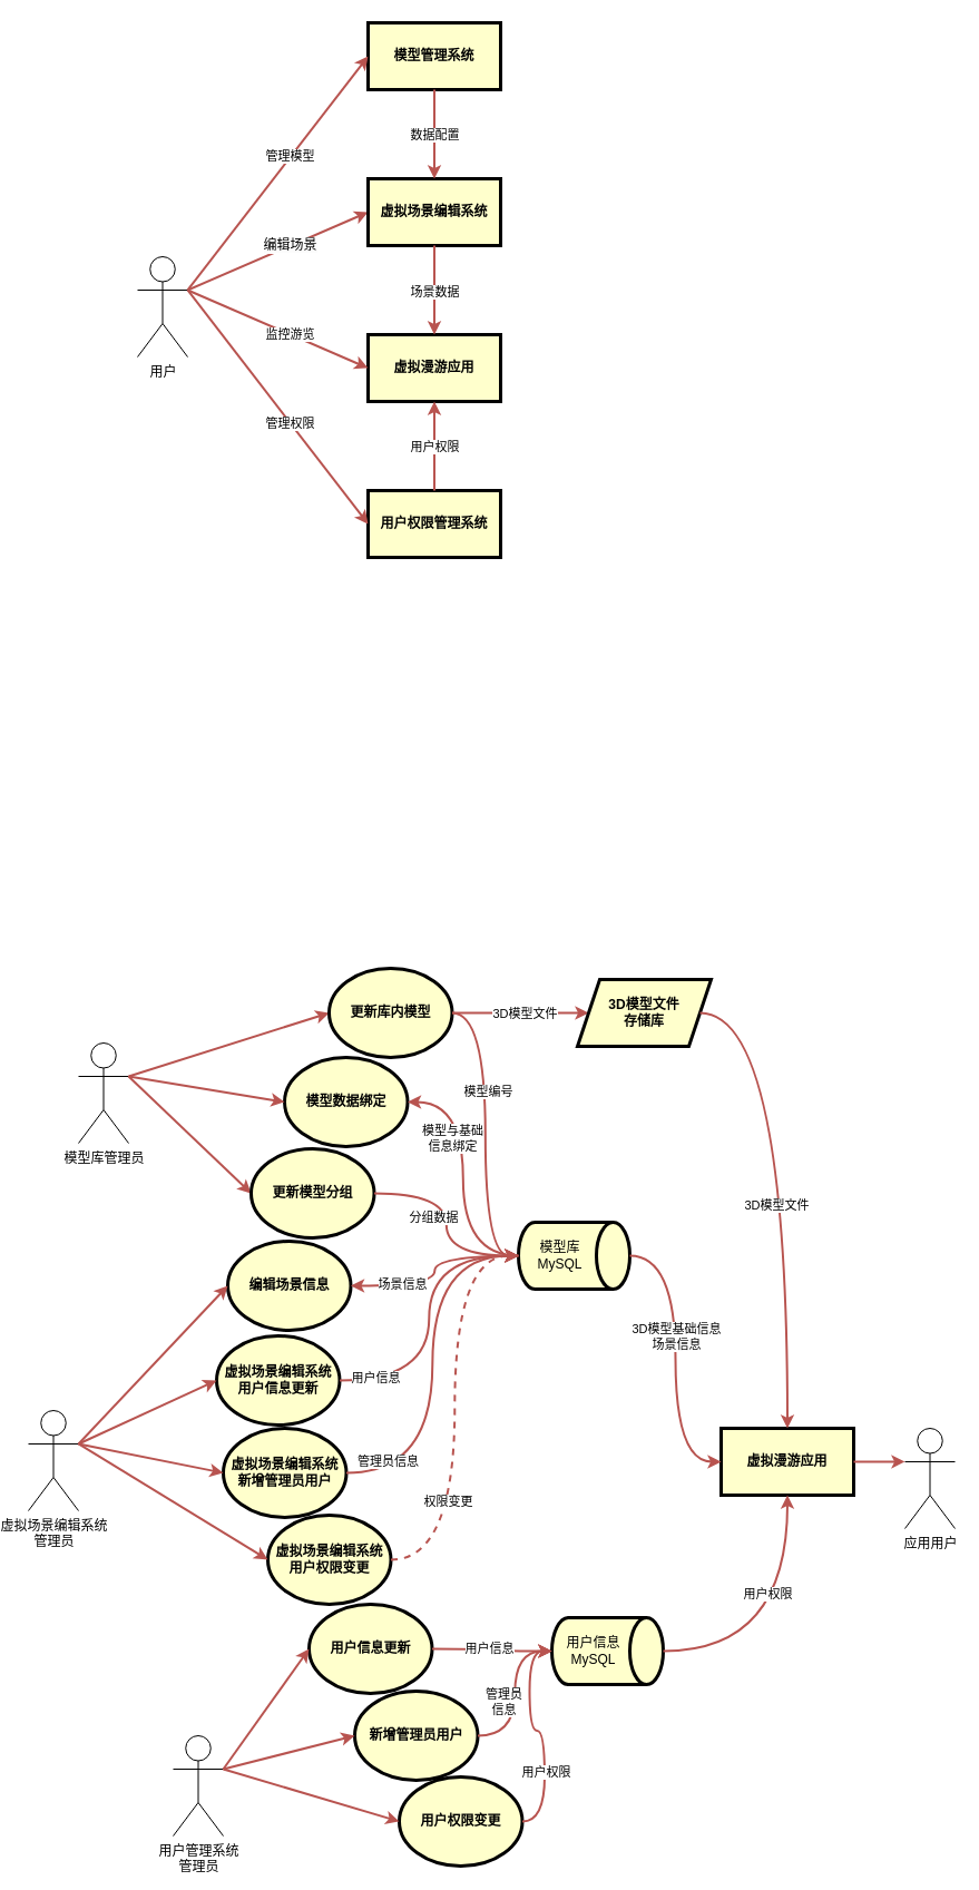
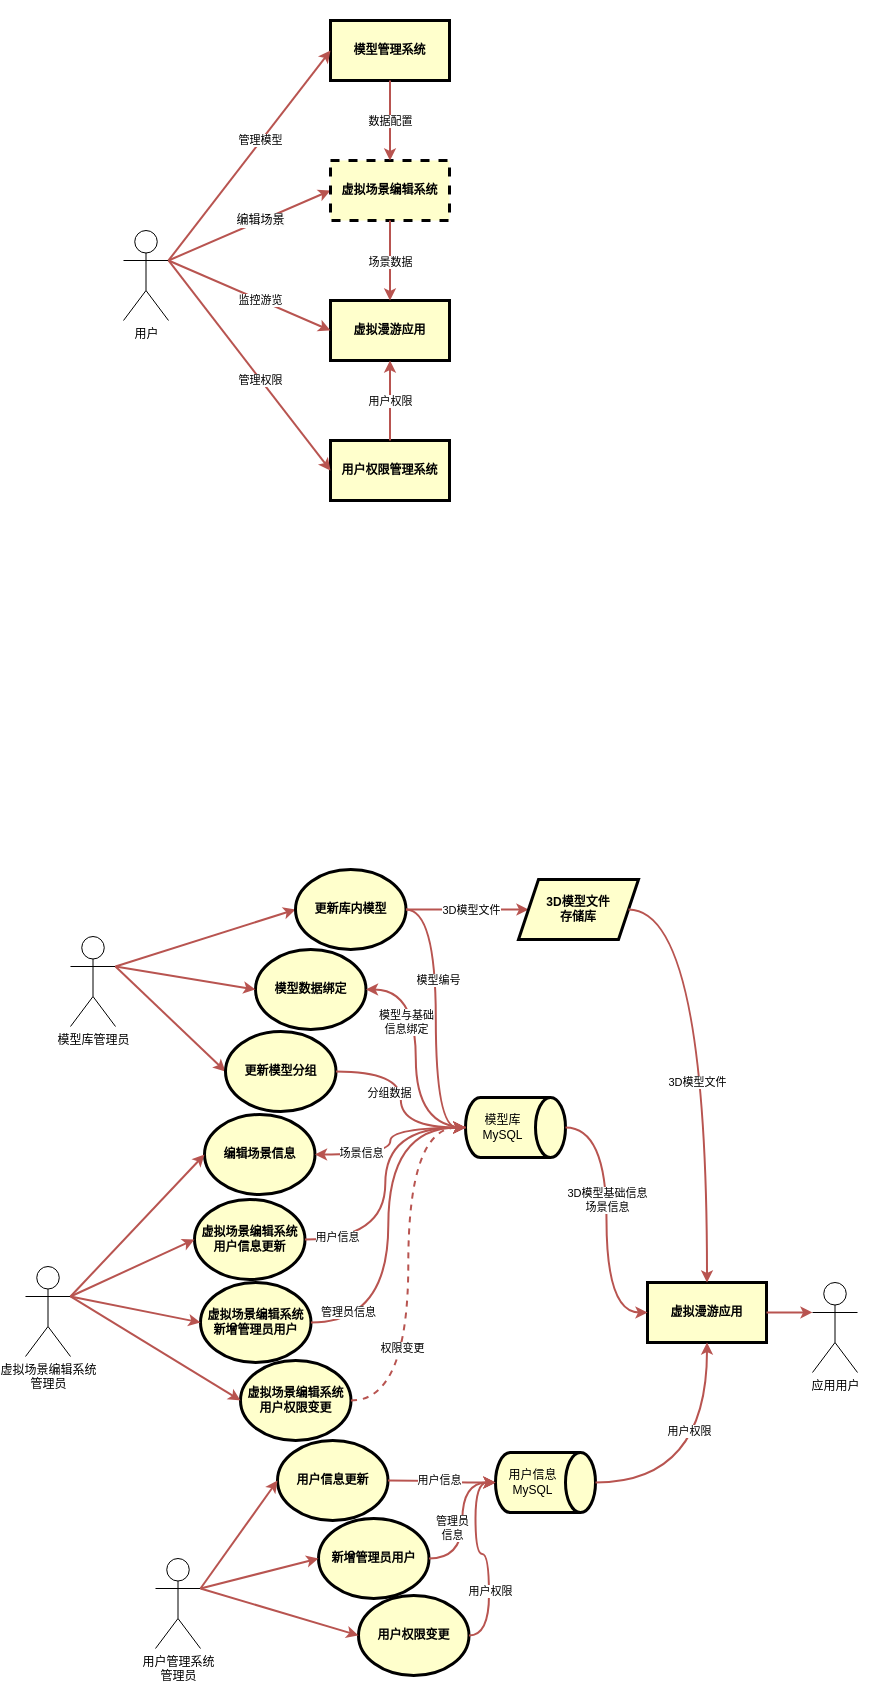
- <mxCell id="5" value="虚拟场景编辑系统" style="whiteSpace=wrap;align=center;verticalAlign=middle;fontStyle=1;strokeWidth=3;fillColor=#FFFFCC" vertex="1" parent="1"><mxGeometry x="325" y="160" width="119" height="60" as="geometry" /></mxCell>
+ <mxCell id="5" value="虚拟场景编辑系统" style="whiteSpace=wrap;align=center;verticalAlign=middle;fontStyle=1;strokeWidth=3;fillColor=#FFFFCC;dashed=1;" vertex="1" parent="1"><mxGeometry x="325" y="160" width="119" height="60" as="geometry" /></mxCell>
